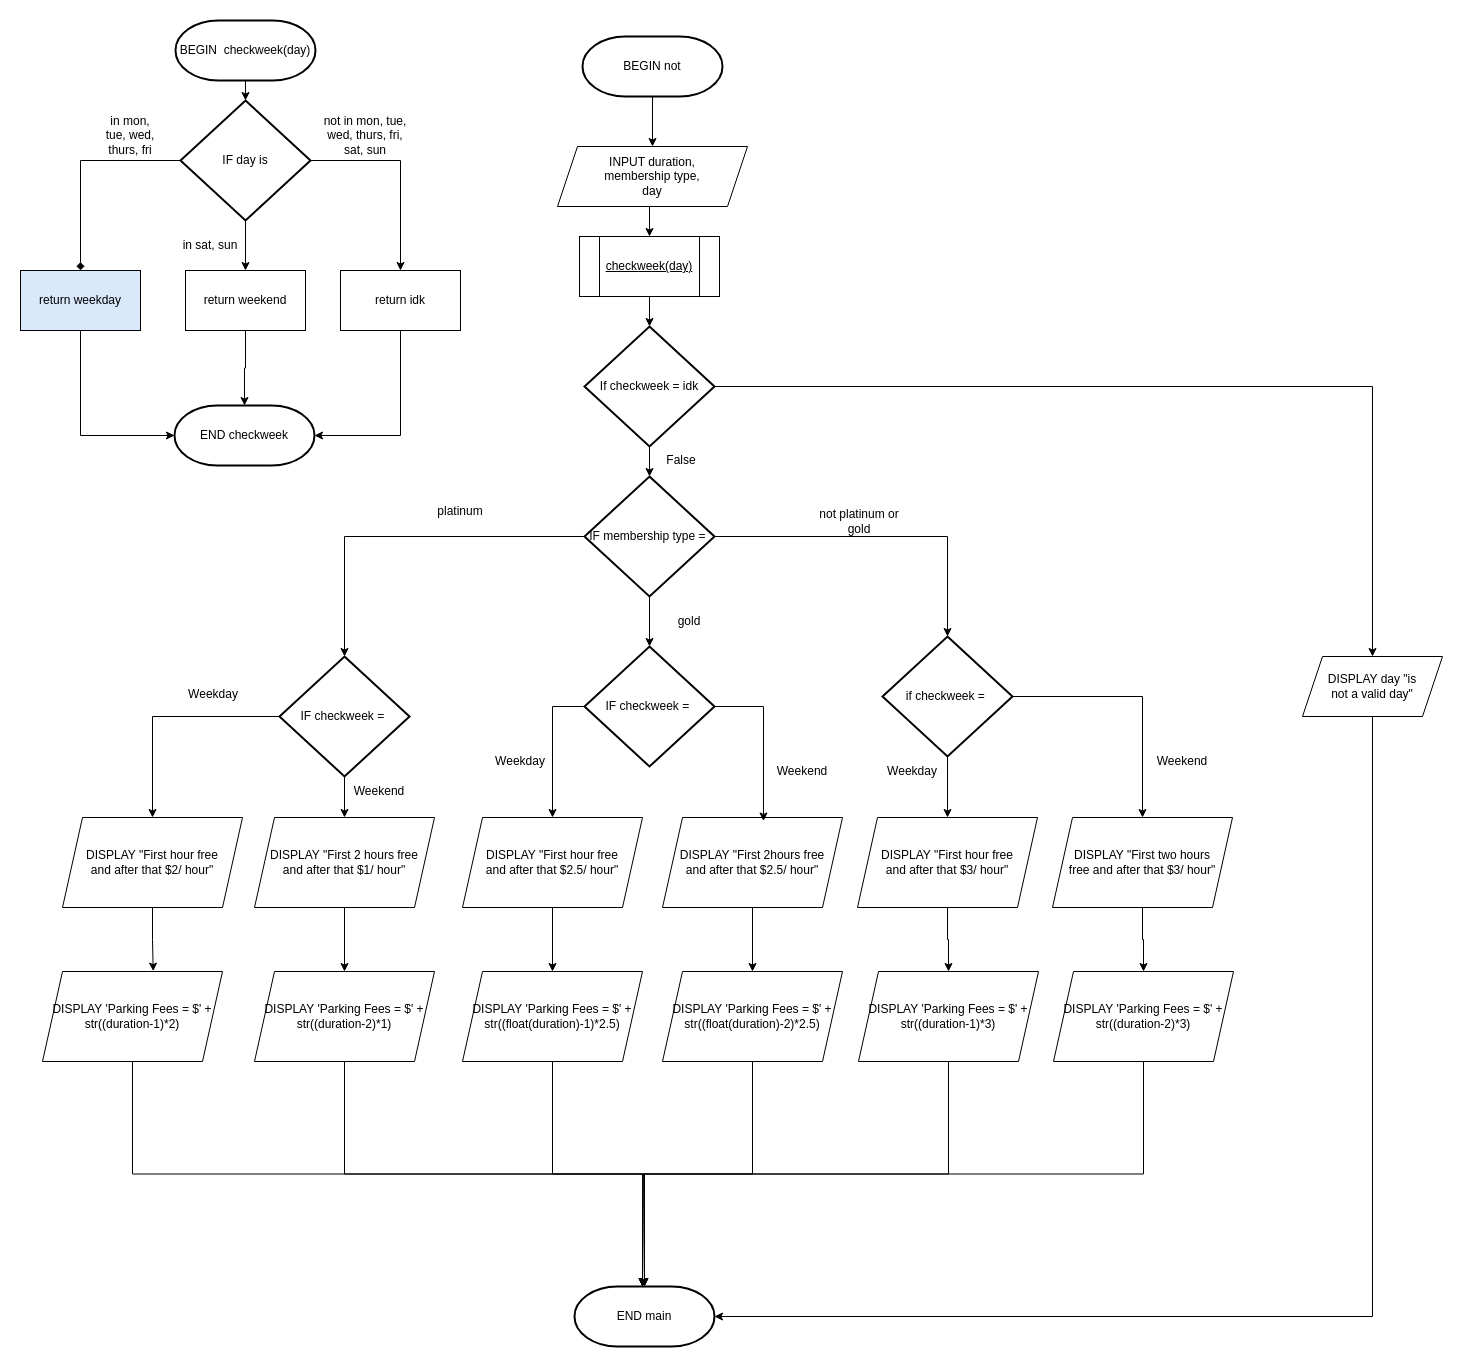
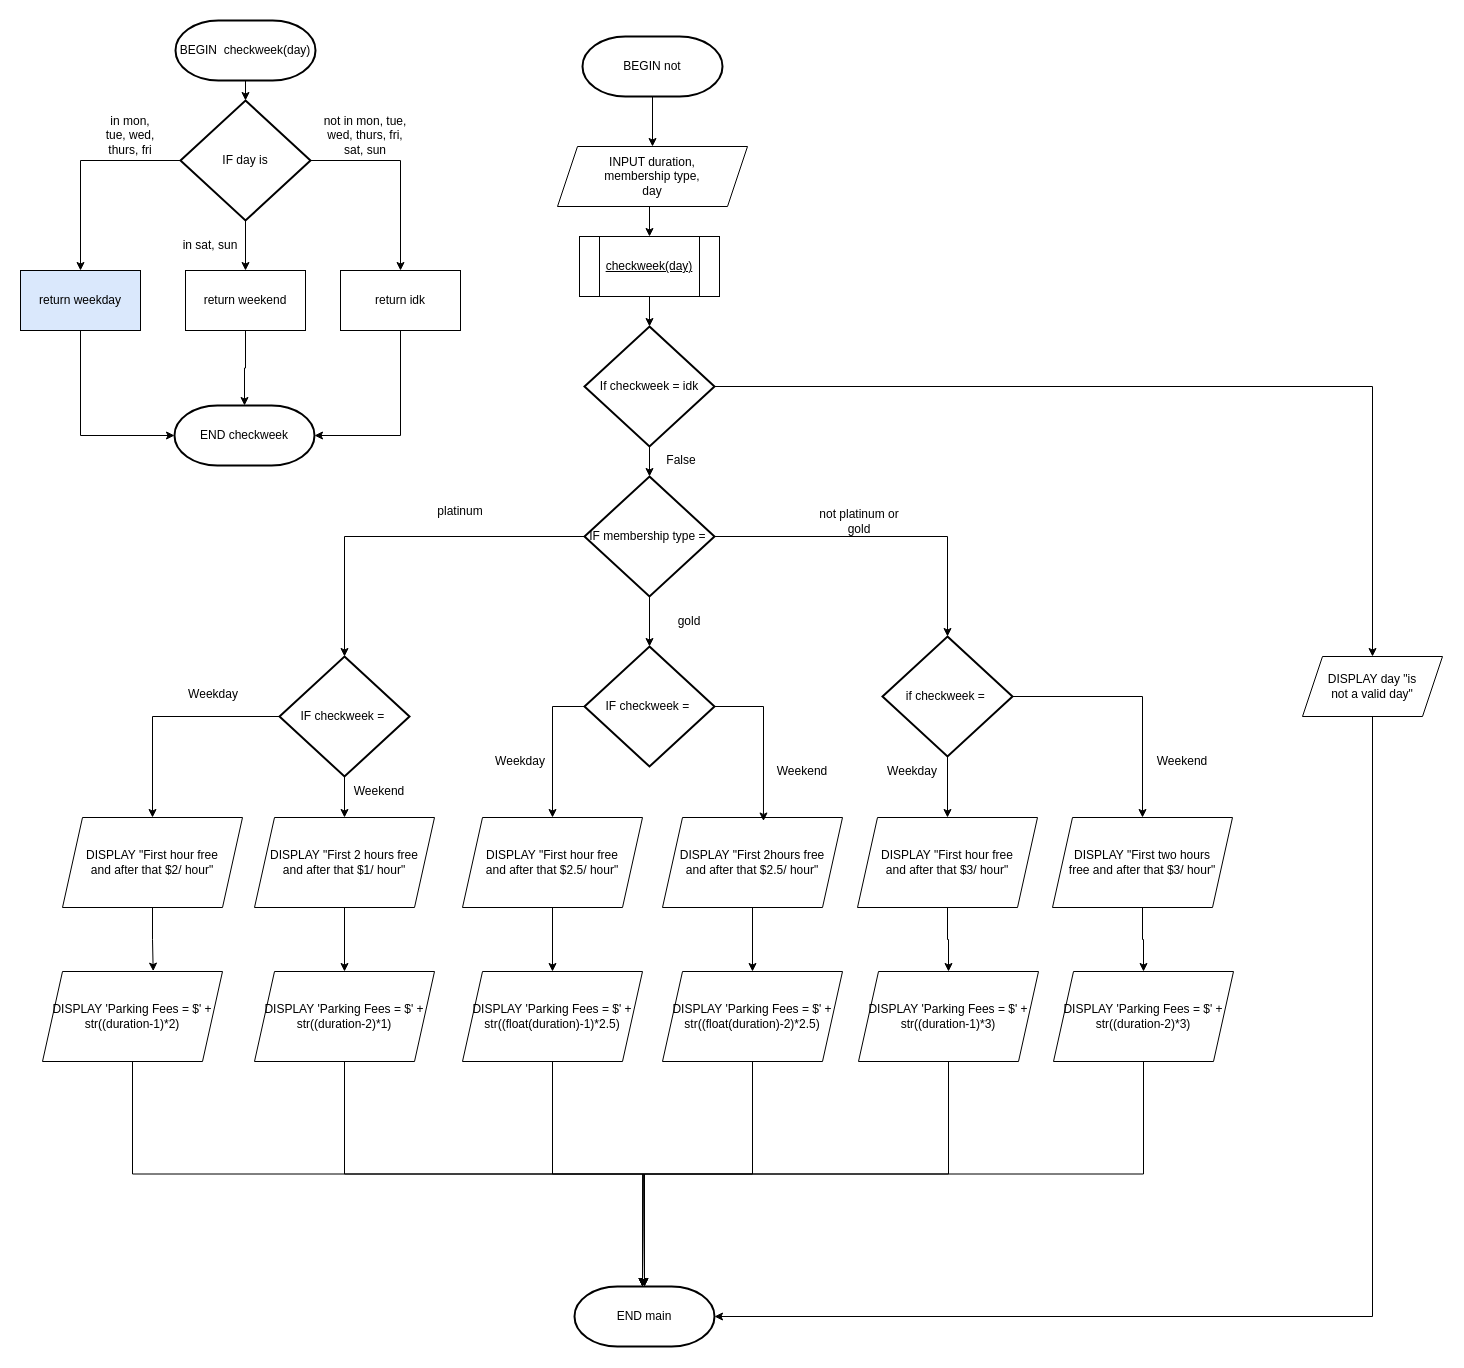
- <mxCell id="7" style="edgeStyle=orthogonalEdgeStyle;rounded=0;orthogonalLoop=1;jettySize=auto;html=1;exitX=0;exitY=0.5;exitDx=0;exitDy=0;exitPerimeter=0;endArrow=diamond;" edge="1" parent="1" source="10" target="11"><mxGeometry relative="1" as="geometry" /></mxCell>
+ <mxCell id="7" style="edgeStyle=orthogonalEdgeStyle;rounded=0;orthogonalLoop=1;jettySize=auto;html=1;exitX=0;exitY=0.5;exitDx=0;exitDy=0;exitPerimeter=0;" edge="1" parent="1" source="10" target="11"><mxGeometry relative="1" as="geometry" /></mxCell>
